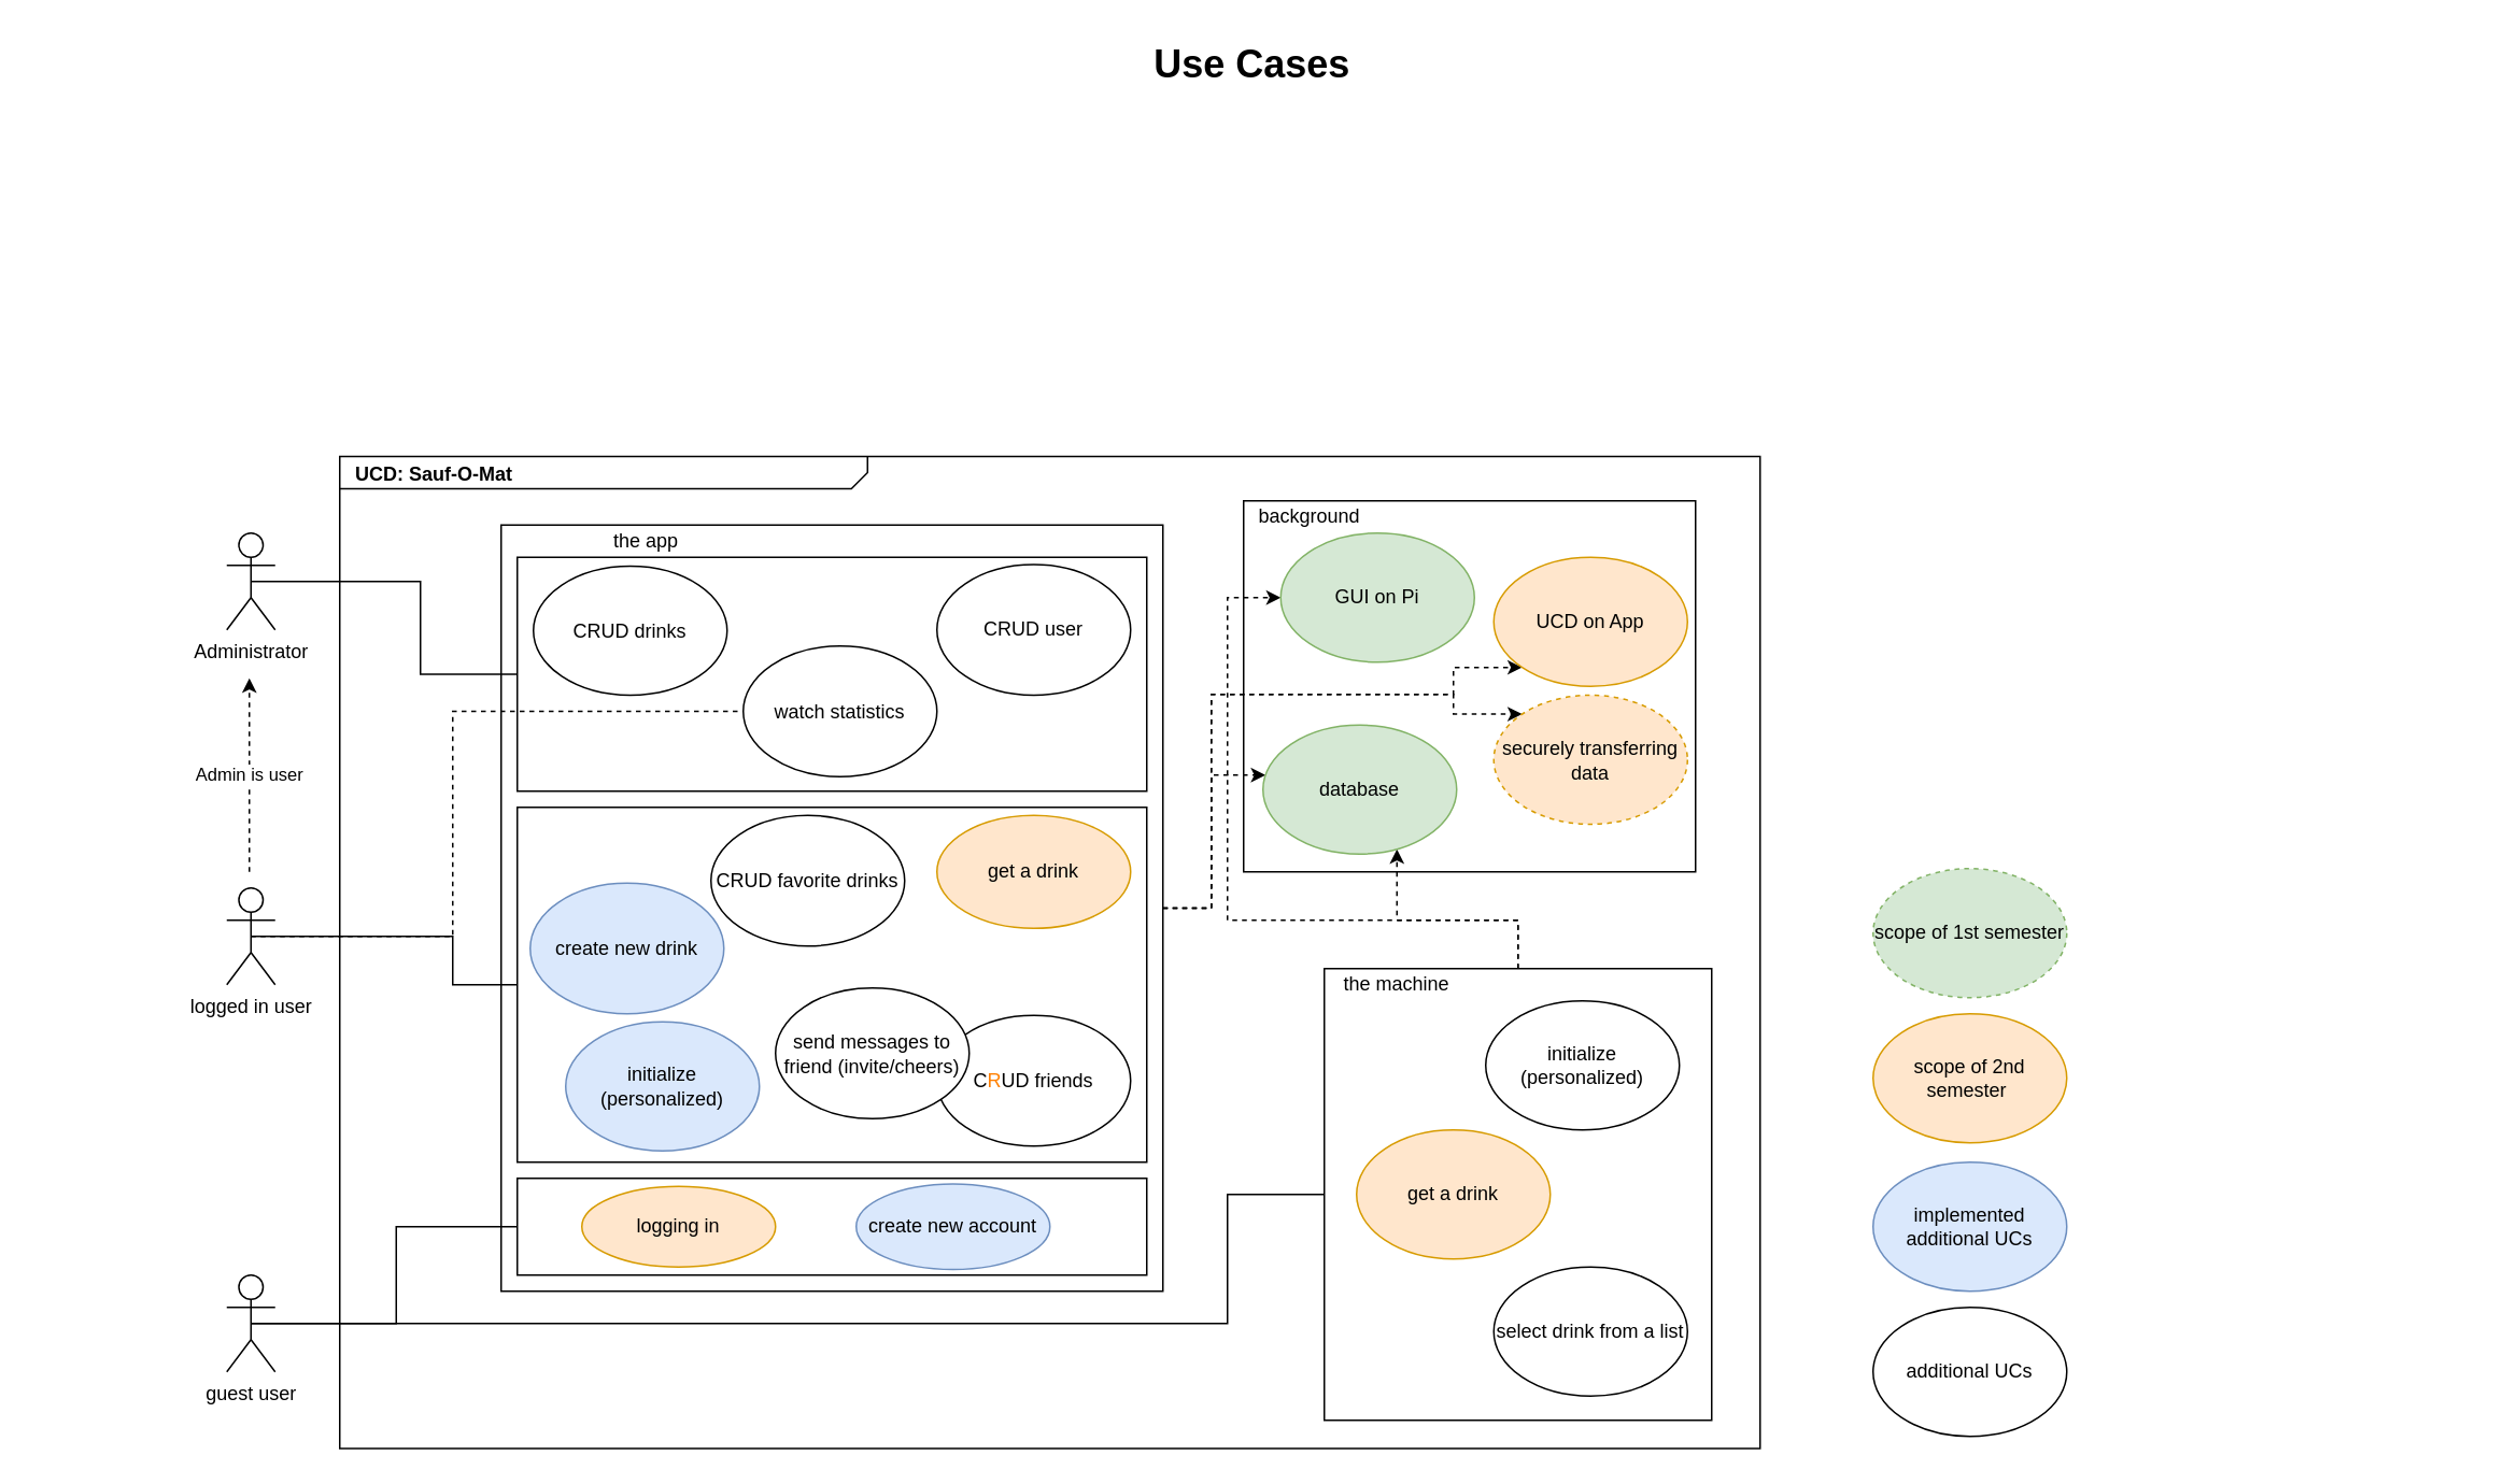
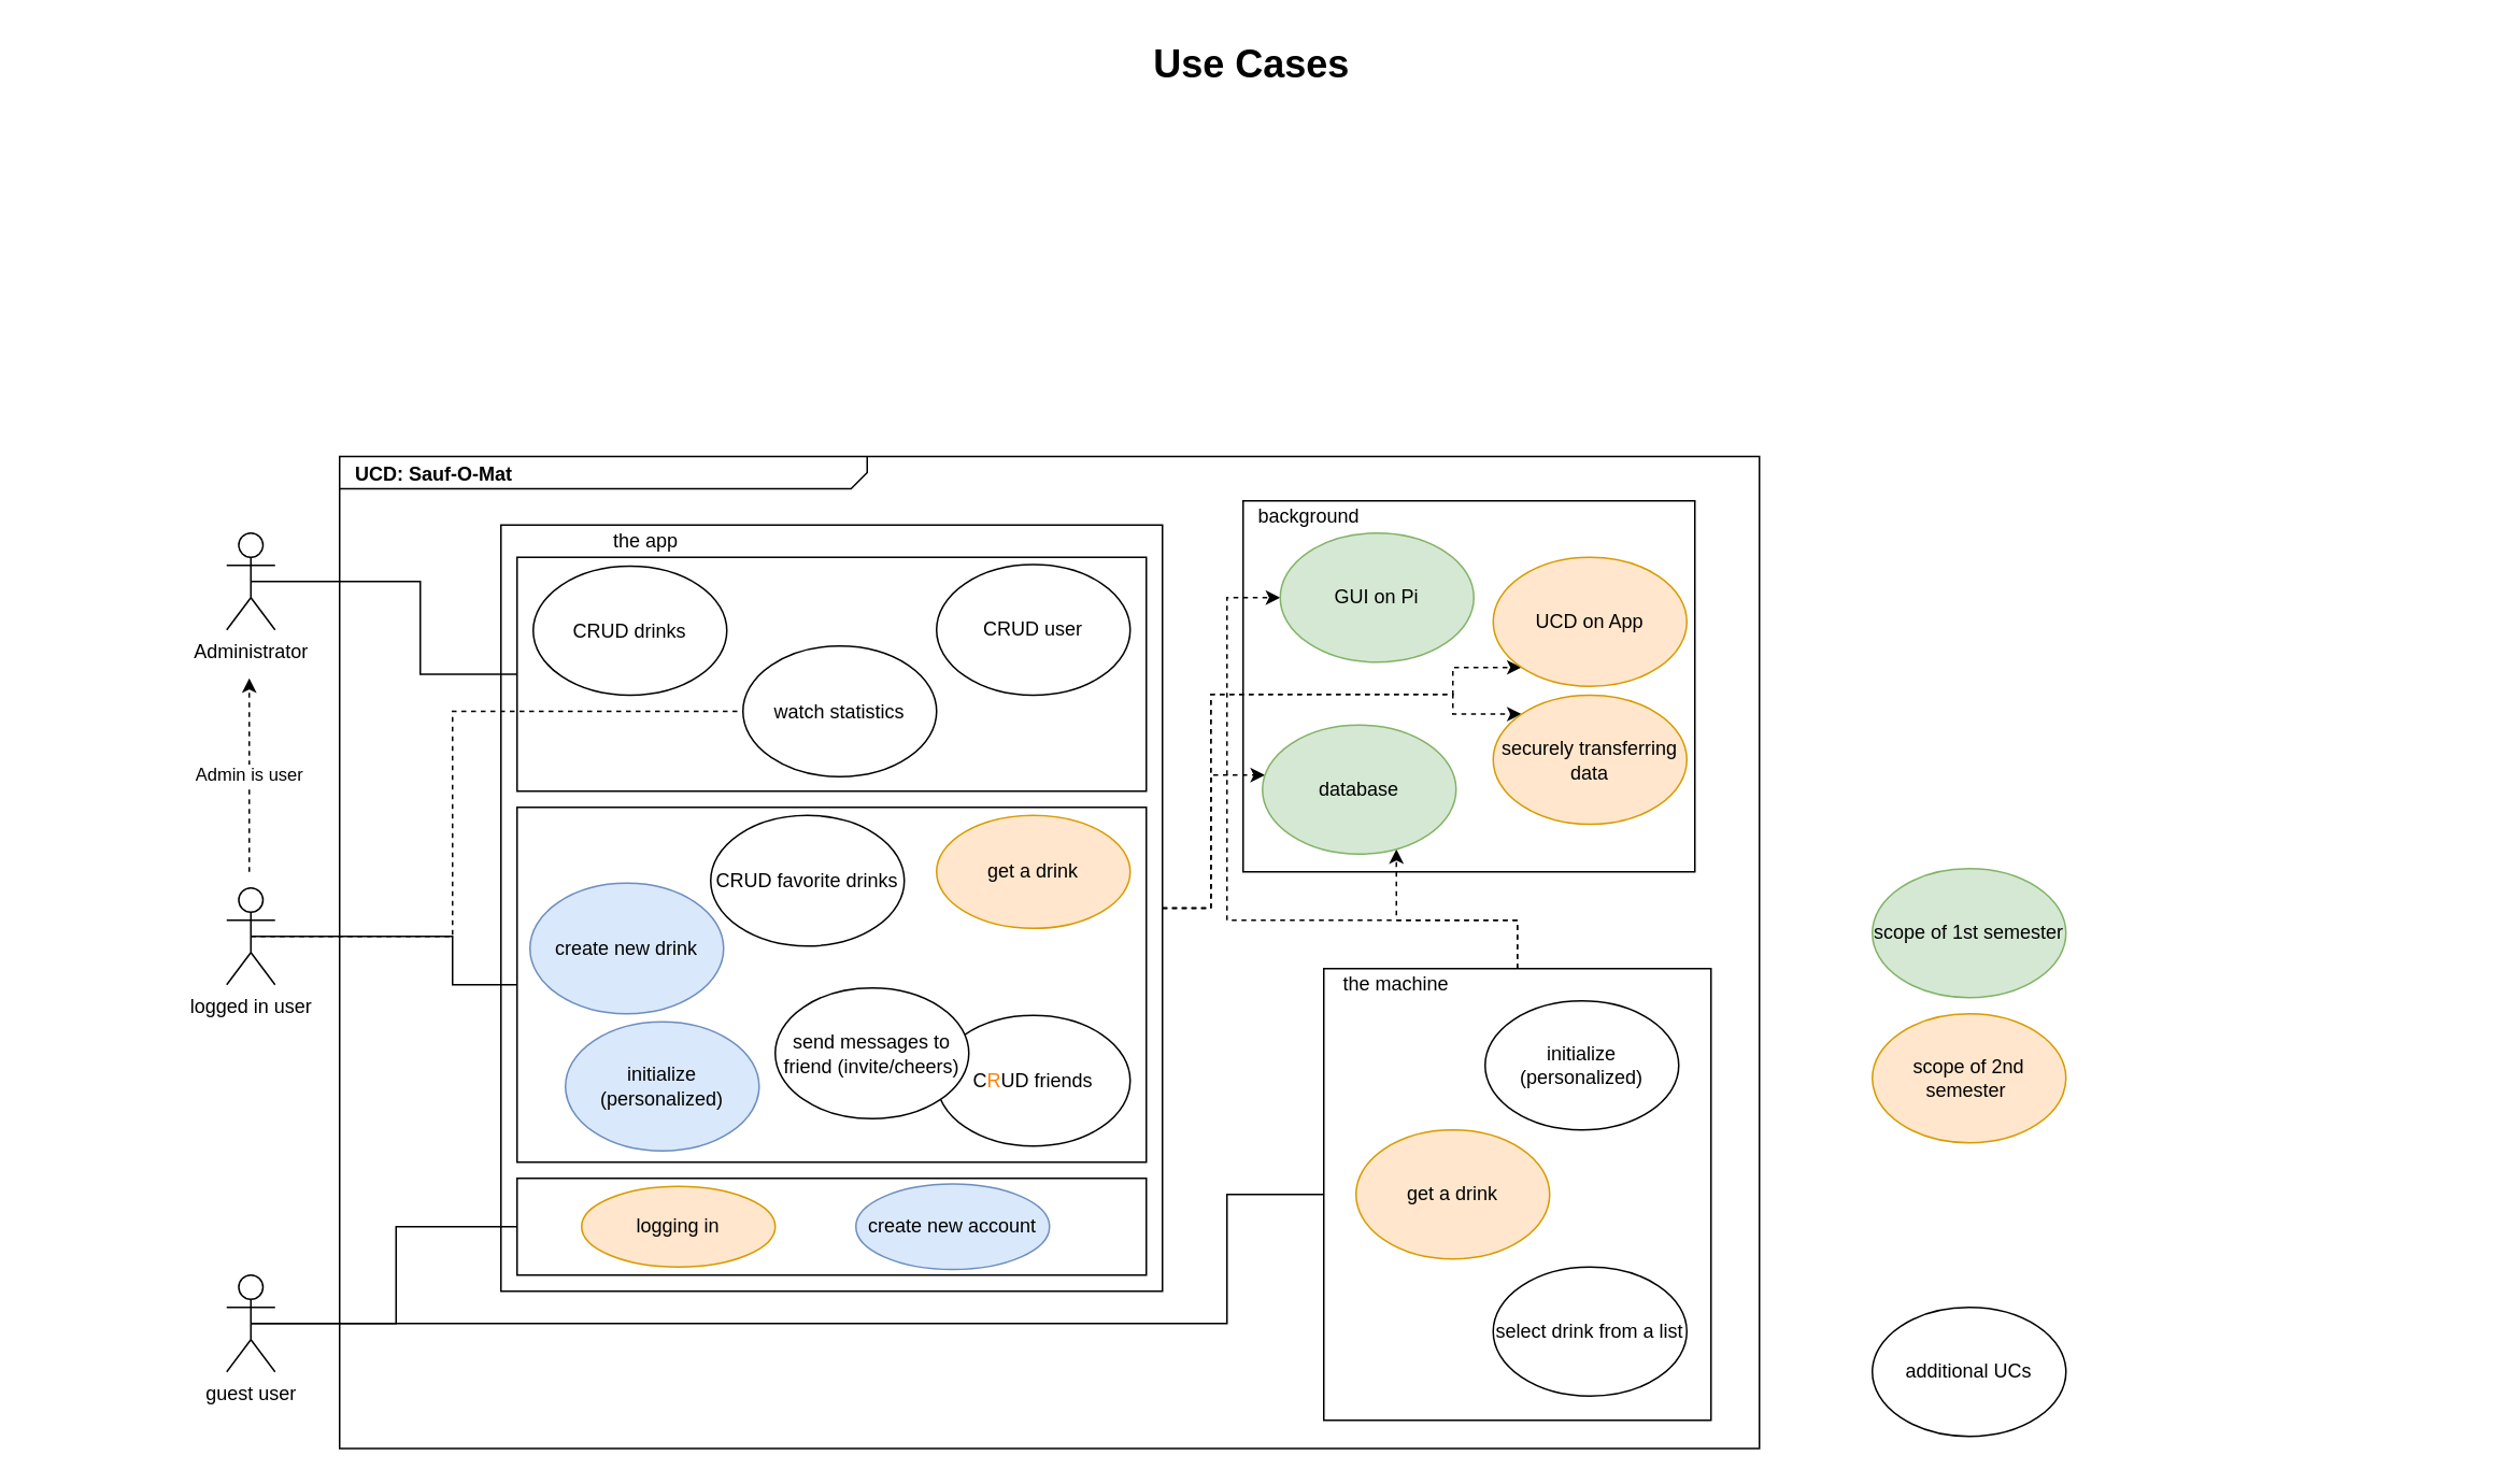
- <mxCell id="46" value="securely transferring data" style="ellipse;whiteSpace=wrap;html=1;fillColor=#ffe6cc;strokeColor=#d79b00;dashed=1;" parent="1" vertex="1"><mxGeometry x="925" y="430.5" width="120" height="80" as="geometry" /></mxCell>
+ <mxCell id="46" value="securely transferring data" style="ellipse;whiteSpace=wrap;html=1;fillColor=#ffe6cc;strokeColor=#d79b00;" parent="1" vertex="1"><mxGeometry x="925" y="430.5" width="120" height="80" as="geometry" /></mxCell>
- <mxCell id="45" value="scope of 1st semester" style="ellipse;whiteSpace=wrap;html=1;fillColor=#d5e8d4;strokeColor=#82b366;dashed=1;" parent="1" vertex="1"><mxGeometry x="1160" y="538" width="120" height="80" as="geometry" /></mxCell>
+ <mxCell id="45" value="scope of 1st semester" style="ellipse;whiteSpace=wrap;html=1;fillColor=#d5e8d4;strokeColor=#82b366;" parent="1" vertex="1"><mxGeometry x="1160" y="538" width="120" height="80" as="geometry" /></mxCell>
- <mxCell id="47" value="implemented&lt;br&gt;additional UCs" style="ellipse;whiteSpace=wrap;html=1;fillColor=#dae8fc;strokeColor=#6c8ebf;" vertex="1" parent="1"><mxGeometry x="1160" y="720" width="120" height="80" as="geometry" /></mxCell>
